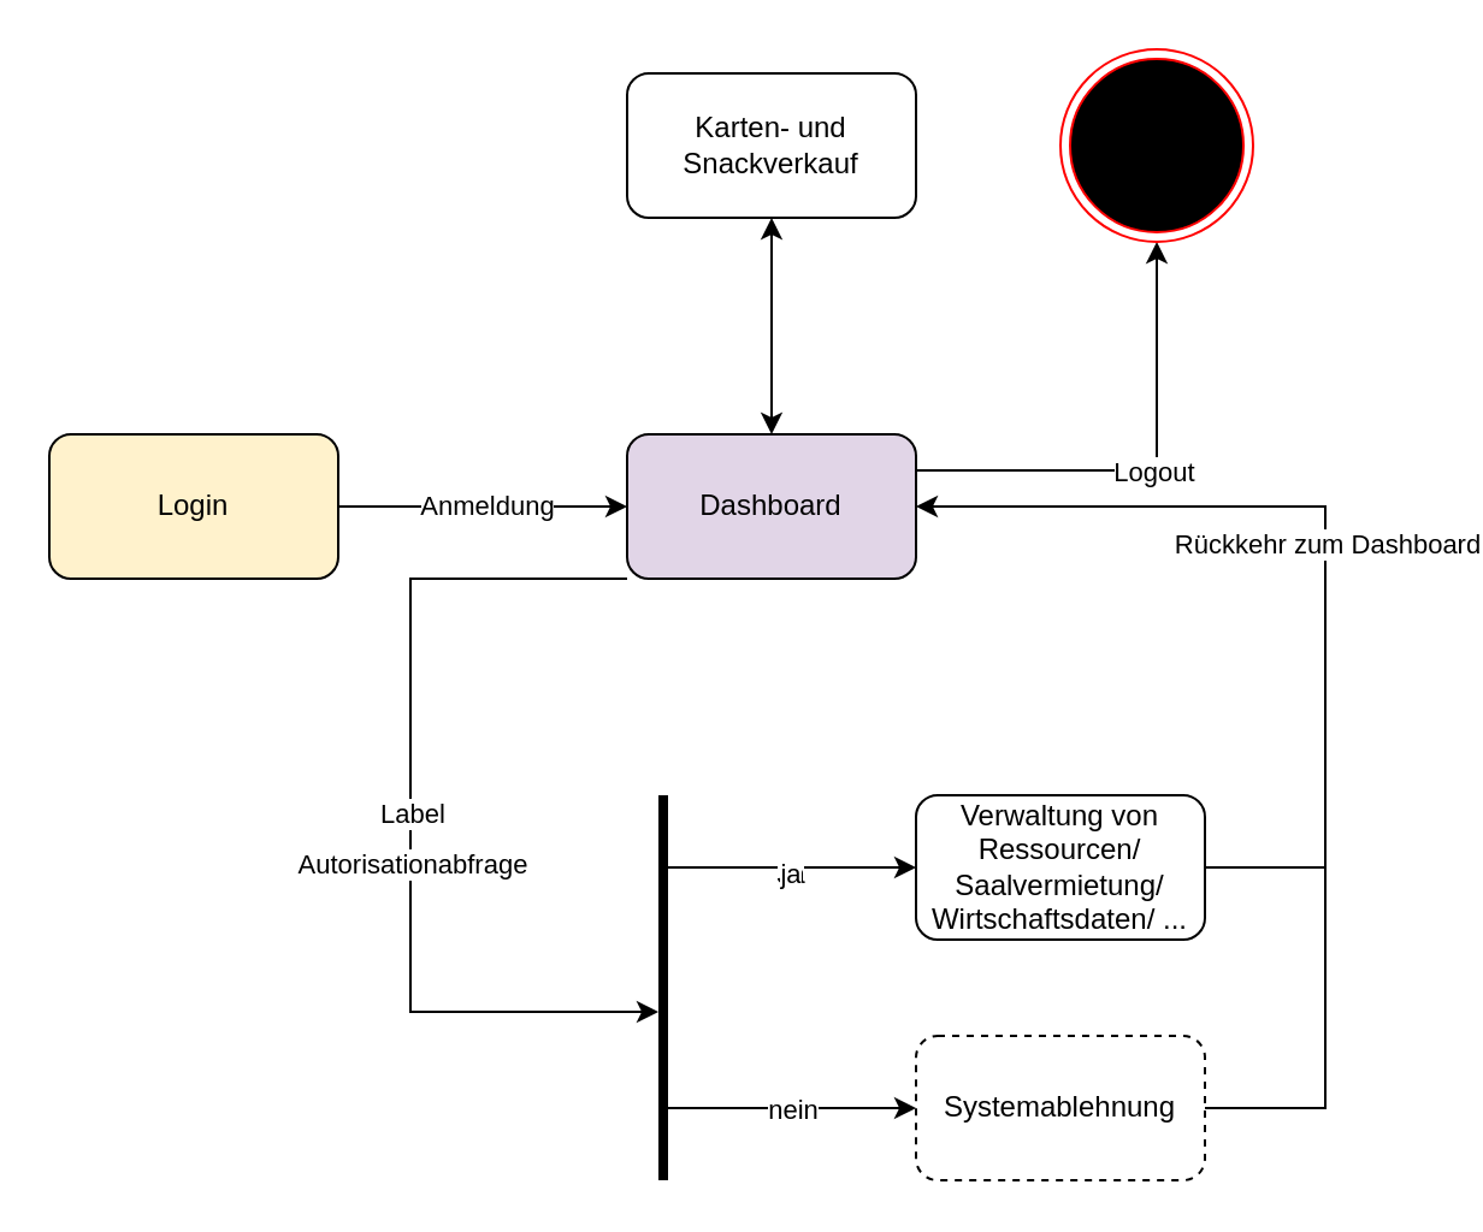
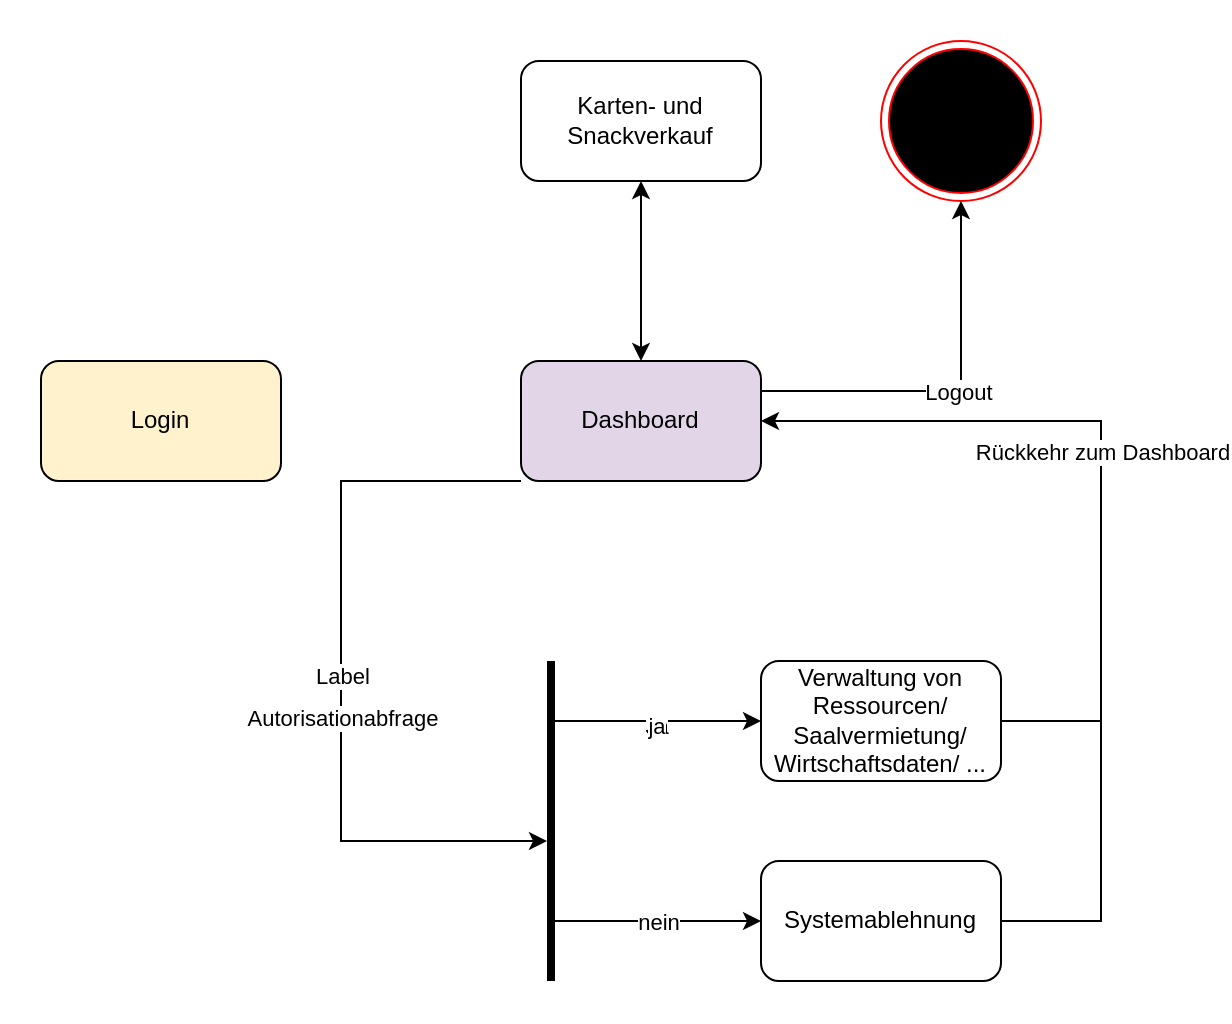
- <mxCell id="4" value="" style="endArrow=classic;html=1;rounded=0;exitX=1;exitY=0.5;exitDx=0;exitDy=0;entryX=0;entryY=0.5;entryDx=0;entryDy=0;" parent="1" source="2" target="3" edge="1"><mxGeometry relative="1" as="geometry"><mxPoint x="190" y="220" as="sourcePoint" /><mxPoint x="150" y="250" as="targetPoint" /></mxGeometry></mxCell>
- <mxCell id="5" value="Label" style="edgeLabel;resizable=0;html=1;;align=center;verticalAlign=middle;" parent="4" connectable="0" vertex="1"><mxGeometry relative="1" as="geometry" /></mxCell>
- <mxCell id="6" value="Anmeldung" style="edgeLabel;html=1;align=center;verticalAlign=middle;resizable=0;points=[];" parent="4" vertex="1" connectable="0"><mxGeometry x="0.02" y="1" relative="1" as="geometry"><mxPoint as="offset" /></mxGeometry></mxCell>
- <mxCell id="14" value="Systemablehnung" style="rounded=1;whiteSpace=wrap;html=1;dashed=1;" parent="1" vertex="1"><mxGeometry x="380" y="430" width="120" height="60" as="geometry" /></mxCell>
+ <mxCell id="14" value="Systemablehnung" style="rounded=1;whiteSpace=wrap;html=1;" parent="1" vertex="1"><mxGeometry x="380" y="430" width="120" height="60" as="geometry" /></mxCell>
